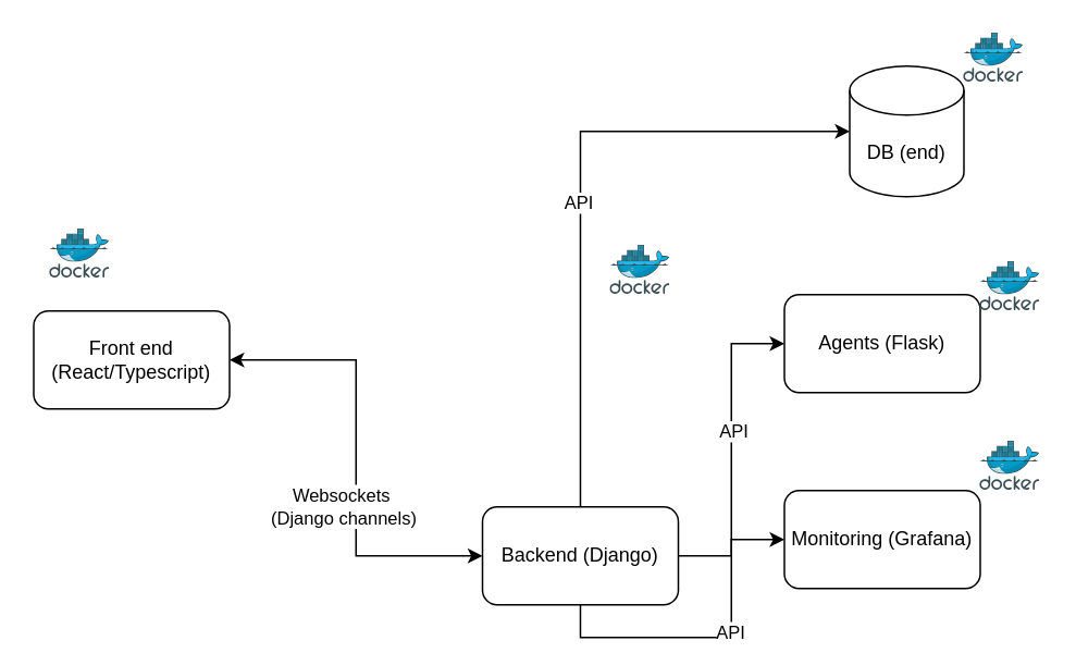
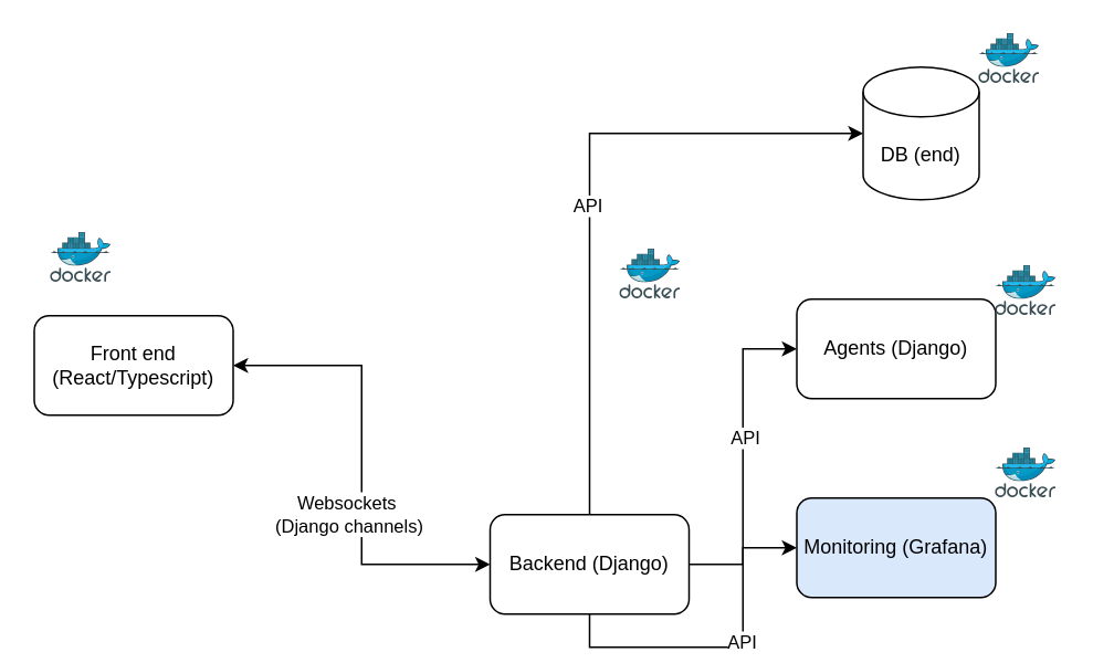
- <mxCell id="11" value="Agents (Flask)" style="rounded=1;whiteSpace=wrap;html=1;" vertex="1" parent="1"><mxGeometry x="480" y="180" width="120" height="60" as="geometry" /></mxCell>
+ <mxCell id="11" value="Agents (Django)" style="rounded=1;whiteSpace=wrap;html=1;" vertex="1" parent="1"><mxGeometry x="480" y="180" width="120" height="60" as="geometry" /></mxCell>
- <mxCell id="12" value="Monitoring (Grafana)" style="rounded=1;whiteSpace=wrap;html=1;" vertex="1" parent="1"><mxGeometry x="480" y="300" width="120" height="60" as="geometry" /></mxCell>
+ <mxCell id="12" value="Monitoring (Grafana)" style="rounded=1;whiteSpace=wrap;html=1;fillColor=#dae8fc;" vertex="1" parent="1"><mxGeometry x="480" y="300" width="120" height="60" as="geometry" /></mxCell>
